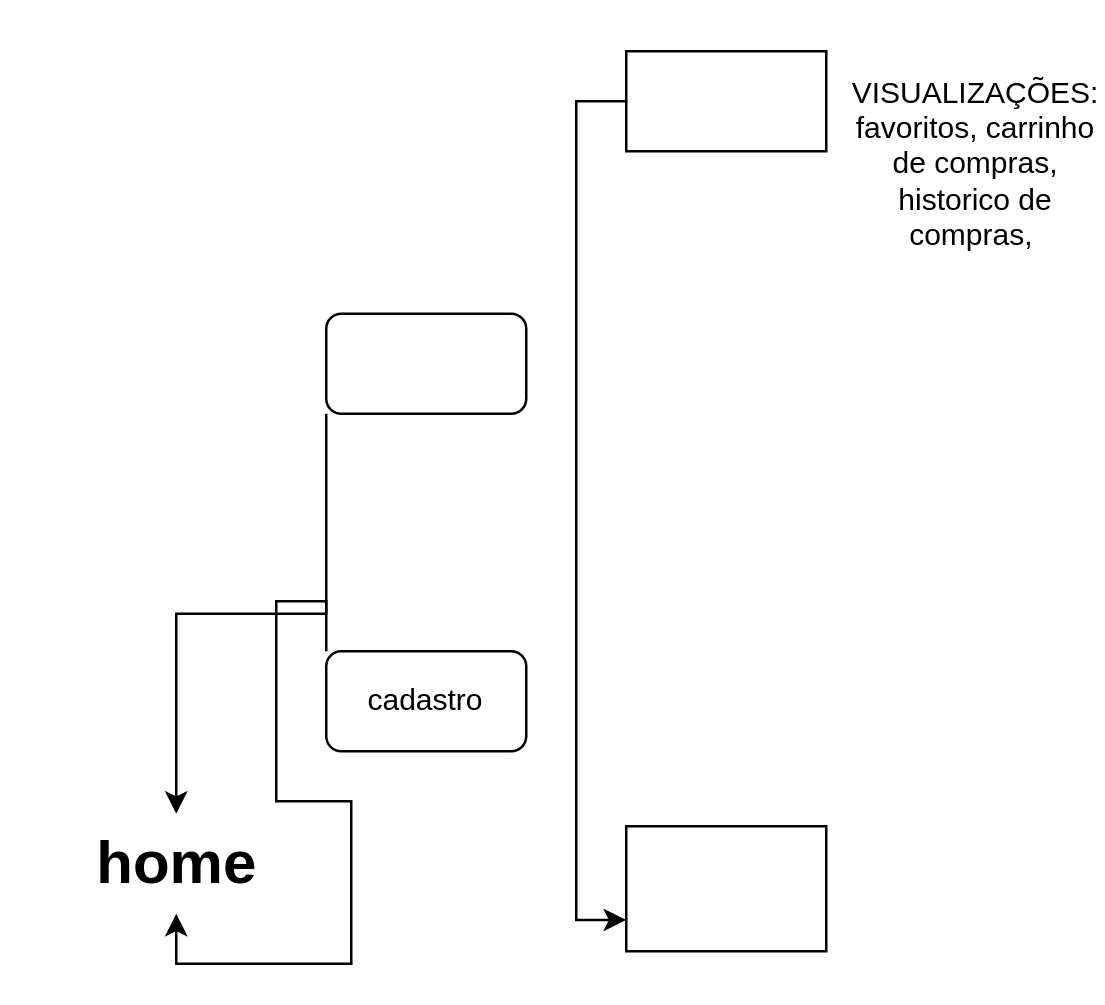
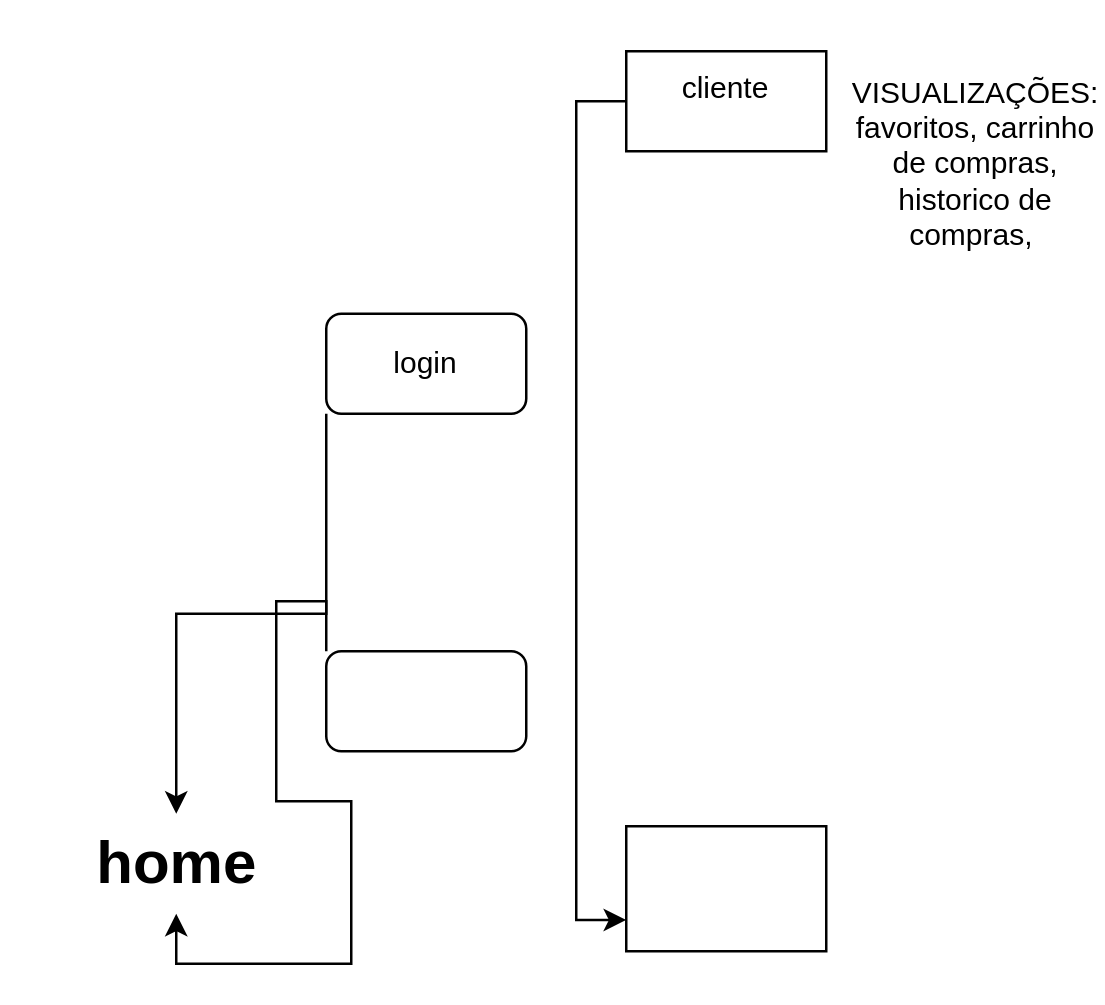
+ <mxCell id="5" value="cliente" style="text;html=1;strokeColor=none;fillColor=none;align=center;verticalAlign=middle;whiteSpace=wrap;rounded=0;" vertex="1" parent="1"><mxGeometry x="260" y="20" width="60" height="30" as="geometry" /></mxCell>
+ <mxCell id="11" value="login" style="text;html=1;strokeColor=none;fillColor=none;align=center;verticalAlign=middle;whiteSpace=wrap;rounded=0;" vertex="1" parent="1"><mxGeometry x="140" y="130" width="60" height="30" as="geometry" /></mxCell>
- <mxCell id="12" value="cadastro" style="text;html=1;strokeColor=none;fillColor=none;align=center;verticalAlign=middle;whiteSpace=wrap;rounded=0;" vertex="1" parent="1"><mxGeometry x="140" y="265" width="60" height="30" as="geometry" /></mxCell>
